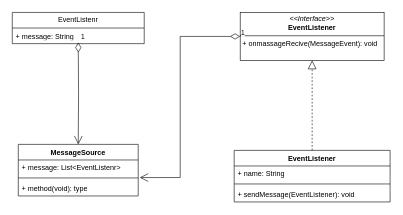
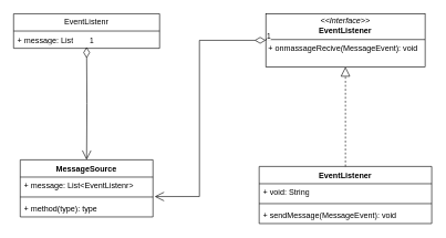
- <mxCell id="3" value="+ message: String" style="text;strokeColor=none;fillColor=none;align=left;verticalAlign=top;spacingLeft=4;spacingRight=4;overflow=hidden;rotatable=0;points=[[0,0.5],[1,0.5]];portConstraint=eastwest;whiteSpace=wrap;html=1;" vertex="1" parent="2"><mxGeometry y="26" width="220" height="26" as="geometry" /></mxCell>
+ <mxCell id="3" value="+ message: List" style="text;strokeColor=none;fillColor=none;align=left;verticalAlign=top;spacingLeft=4;spacingRight=4;overflow=hidden;rotatable=0;points=[[0,0.5],[1,0.5]];portConstraint=eastwest;whiteSpace=wrap;html=1;" vertex="1" parent="2"><mxGeometry y="26" width="220" height="26" as="geometry" /></mxCell>
- <mxCell id="10" value="+ name: String" style="text;strokeColor=none;fillColor=none;align=left;verticalAlign=top;spacingLeft=4;spacingRight=4;overflow=hidden;rotatable=0;points=[[0,0.5],[1,0.5]];portConstraint=eastwest;whiteSpace=wrap;html=1;" vertex="1" parent="9"><mxGeometry y="26" width="260" height="26" as="geometry" /></mxCell>
+ <mxCell id="10" value="+ void: String" style="text;strokeColor=none;fillColor=none;align=left;verticalAlign=top;spacingLeft=4;spacingRight=4;overflow=hidden;rotatable=0;points=[[0,0.5],[1,0.5]];portConstraint=eastwest;whiteSpace=wrap;html=1;" vertex="1" parent="9"><mxGeometry y="26" width="260" height="26" as="geometry" /></mxCell>
- <mxCell id="8" value="+ method(void): type" style="text;strokeColor=none;fillColor=none;align=left;verticalAlign=top;spacingLeft=4;spacingRight=4;overflow=hidden;rotatable=0;points=[[0,0.5],[1,0.5]];portConstraint=eastwest;whiteSpace=wrap;html=1;" vertex="1" parent="5"><mxGeometry y="60" width="200" height="26" as="geometry" /></mxCell>
+ <mxCell id="8" value="+ method(type): type" style="text;strokeColor=none;fillColor=none;align=left;verticalAlign=top;spacingLeft=4;spacingRight=4;overflow=hidden;rotatable=0;points=[[0,0.5],[1,0.5]];portConstraint=eastwest;whiteSpace=wrap;html=1;" vertex="1" parent="5"><mxGeometry y="60" width="200" height="26" as="geometry" /></mxCell>
- <mxCell id="12" value="+ sendMessage(EventListener): void" style="text;strokeColor=none;fillColor=none;align=left;verticalAlign=top;spacingLeft=4;spacingRight=4;overflow=hidden;rotatable=0;points=[[0,0.5],[1,0.5]];portConstraint=eastwest;whiteSpace=wrap;html=1;" vertex="1" parent="9"><mxGeometry y="60" width="260" height="26" as="geometry" /></mxCell>
+ <mxCell id="12" value="+ sendMessage(MessageEvent): void" style="text;strokeColor=none;fillColor=none;align=left;verticalAlign=top;spacingLeft=4;spacingRight=4;overflow=hidden;rotatable=0;points=[[0,0.5],[1,0.5]];portConstraint=eastwest;whiteSpace=wrap;html=1;" vertex="1" parent="9"><mxGeometry y="60" width="260" height="26" as="geometry" /></mxCell>
